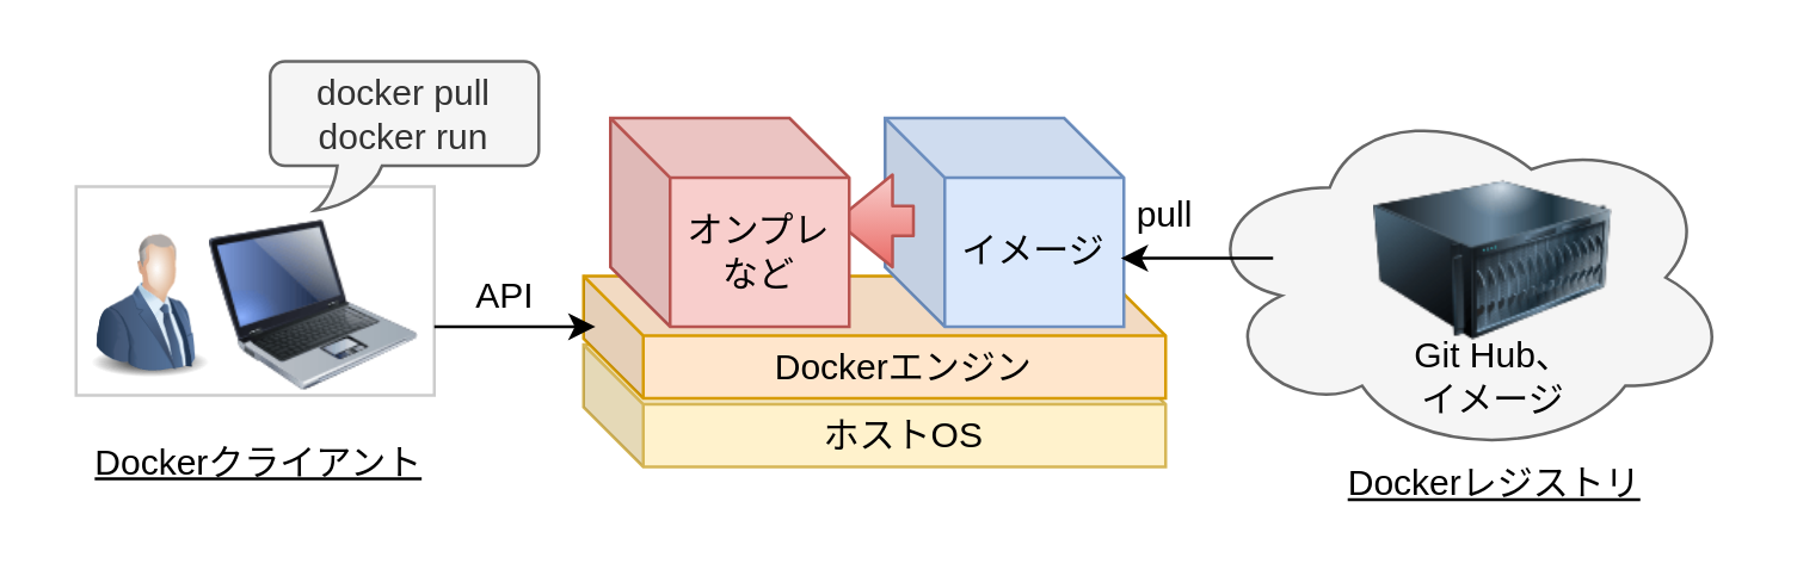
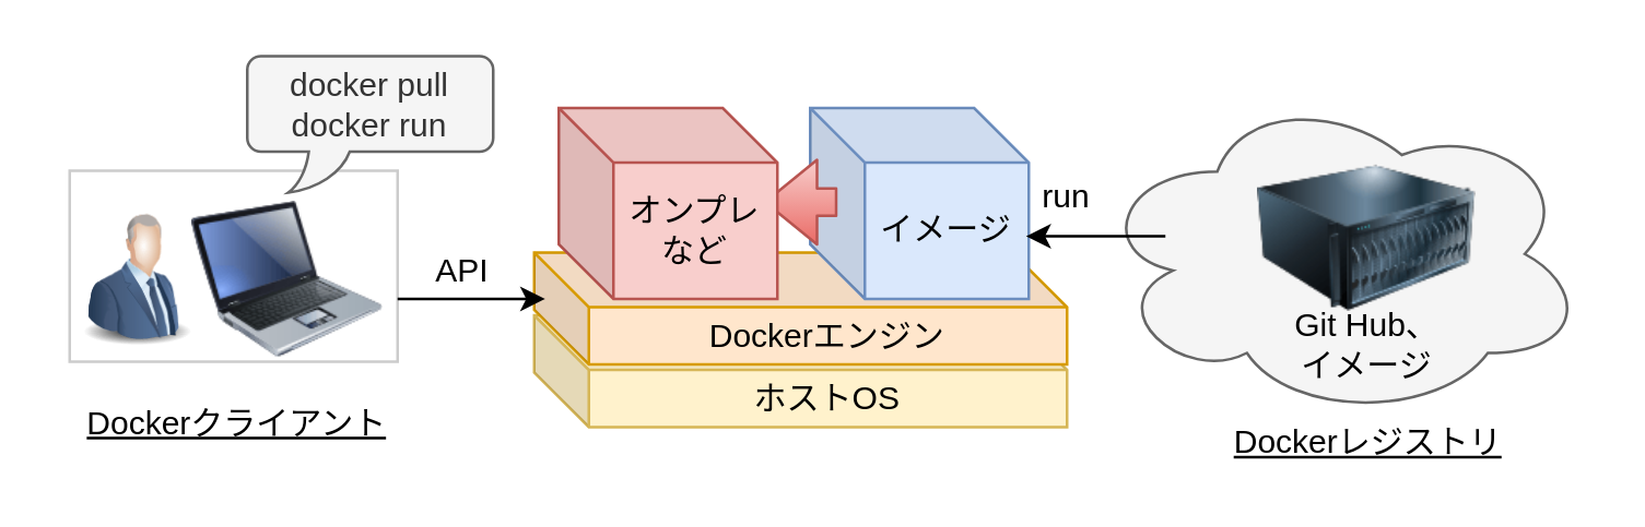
- <mxCell id="17" value="pull" style="text;html=1;strokeColor=none;fillColor=none;align=center;verticalAlign=middle;whiteSpace=wrap;rounded=0;shadow=0;comic=0;fontStyle=0" vertex="1" parent="1"><mxGeometry x="370" y="62" width="40" height="20" as="geometry" /></mxCell>
+ <mxCell id="17" value="run" style="text;html=1;strokeColor=none;fillColor=none;align=center;verticalAlign=middle;whiteSpace=wrap;rounded=0;shadow=0;comic=0;fontStyle=0" vertex="1" parent="1"><mxGeometry x="370" y="62" width="40" height="20" as="geometry" /></mxCell>
